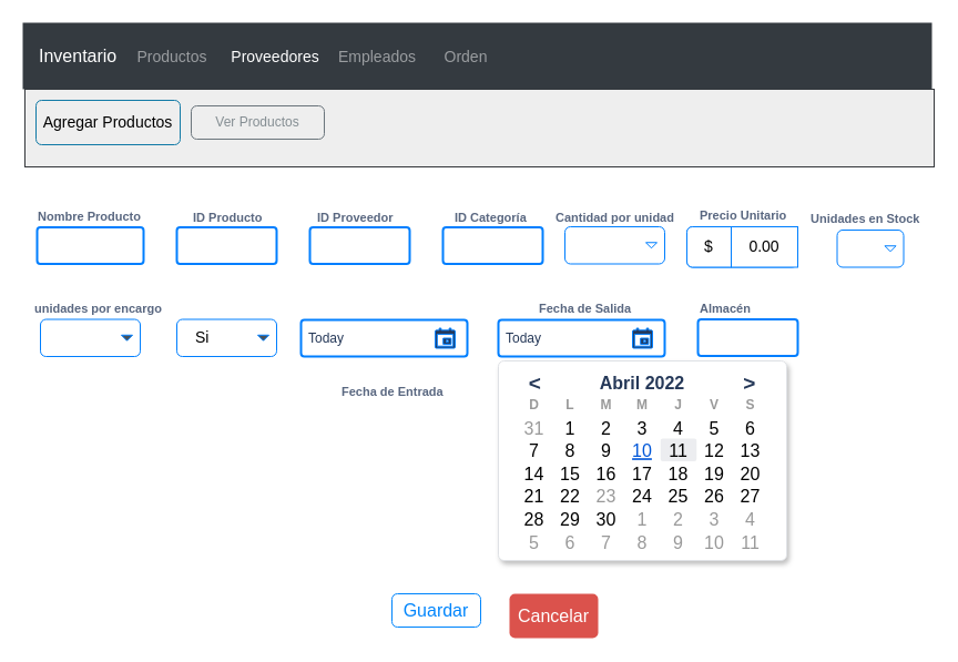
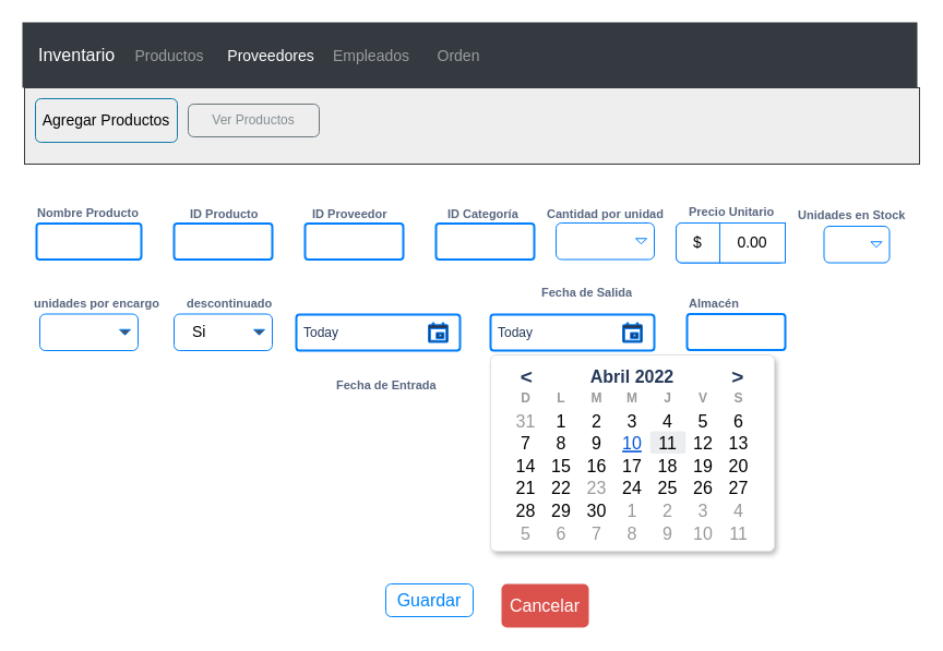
+ <mxCell id="81" value="descontinuado" style="fillColor=none;strokeColor=none;html=1;fontSize=11;fontStyle=0;align=left;fontColor=#596780;fontStyle=1;fontSize=11" vertex="1" parent="1"><mxGeometry x="169" y="267.5" width="70" height="20" as="geometry" /></mxCell>
- <mxCell id="92" value="Fecha de Salida" style="fillColor=none;strokeColor=none;html=1;fontSize=11;fontStyle=0;align=left;fontColor=#596780;fontStyle=1;fontSize=11" vertex="1" parent="1"><mxGeometry x="484" y="267.5" width="80" height="20" as="geometry" /></mxCell>
+ <mxCell id="92" value="Fecha de Salida" style="fillColor=none;strokeColor=none;html=1;fontSize=11;fontStyle=0;align=left;fontColor=#596780;fontStyle=1;fontSize=11" vertex="1" parent="1"><mxGeometry x="494" y="257.5" width="80" height="20" as="geometry" /></mxCell>
